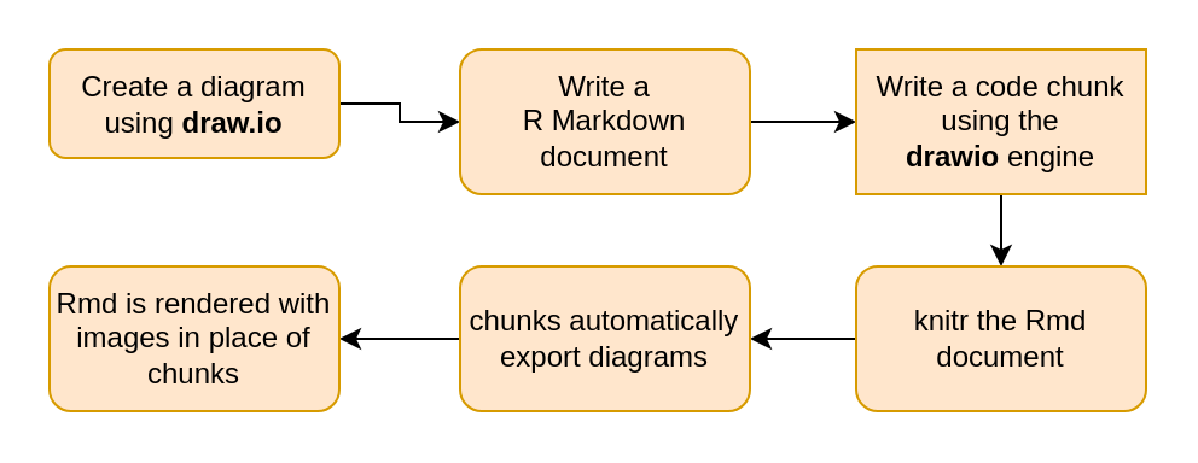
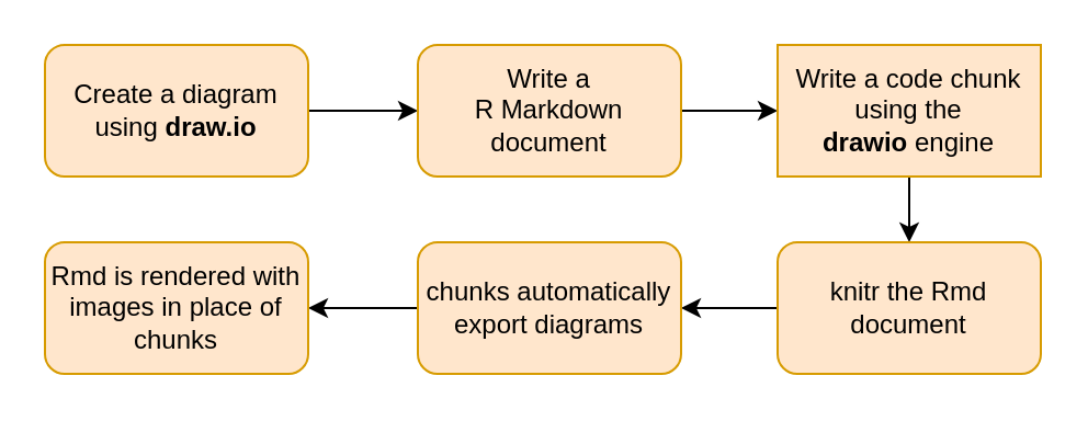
- <mxCell id="3" value="Create a diagram&lt;br&gt;using &lt;b&gt;draw.io&lt;/b&gt;" style="rounded=1;whiteSpace=wrap;html=1;fillColor=#ffe6cc;strokeColor=#d79b00;" vertex="1" parent="1"><mxGeometry x="20" y="20" width="120" height="45" as="geometry" /></mxCell>
+ <mxCell id="3" value="Create a diagram&lt;br&gt;using &lt;b&gt;draw.io&lt;/b&gt;" style="rounded=1;whiteSpace=wrap;html=1;fillColor=#ffe6cc;strokeColor=#d79b00;" vertex="1" parent="1"><mxGeometry x="20" y="20" width="120" height="60" as="geometry" /></mxCell>
